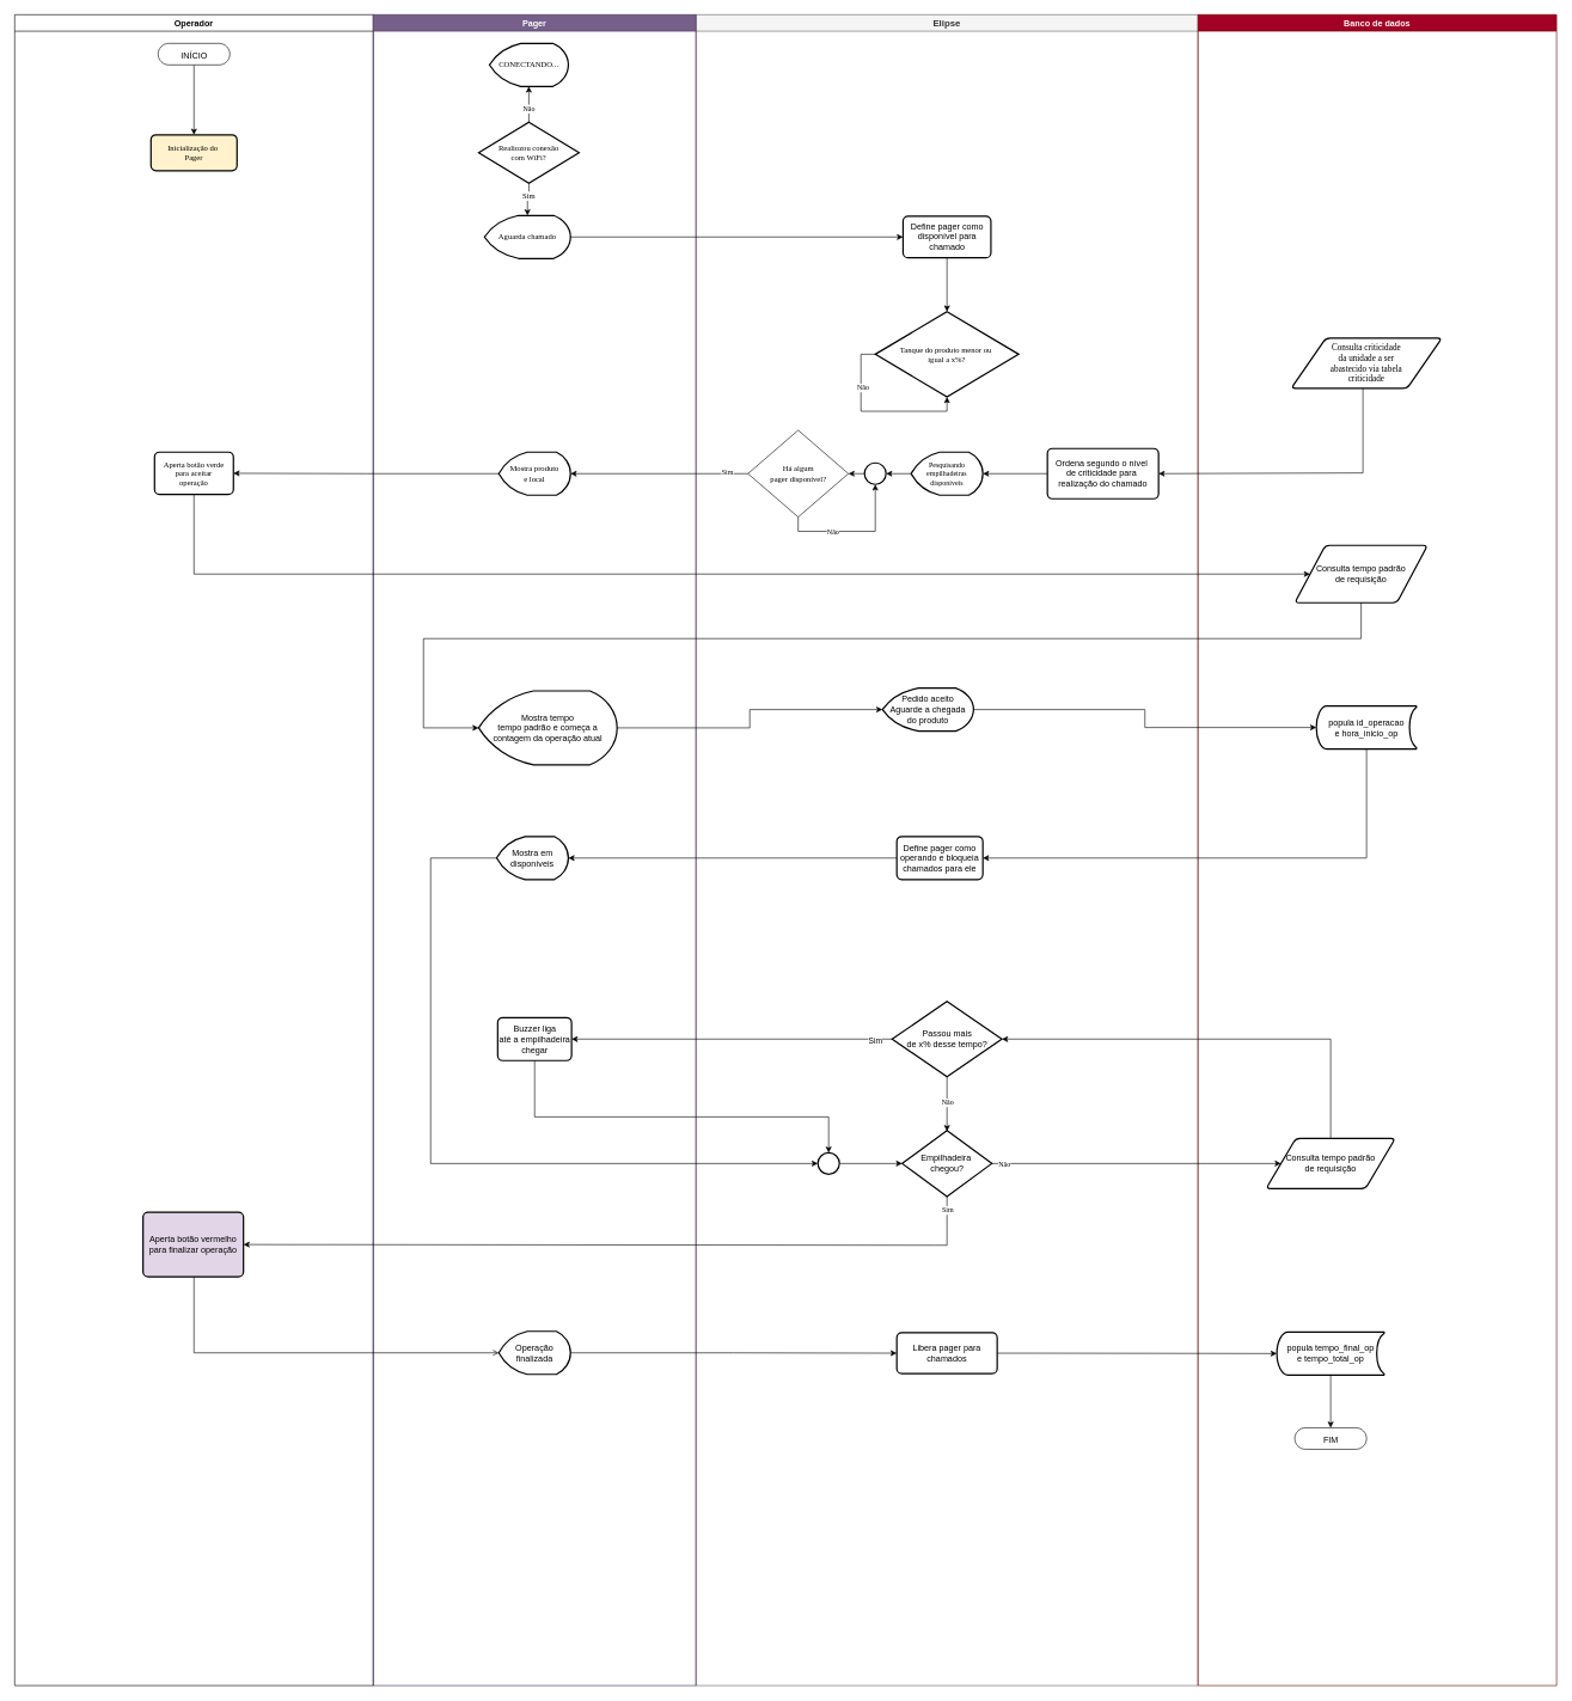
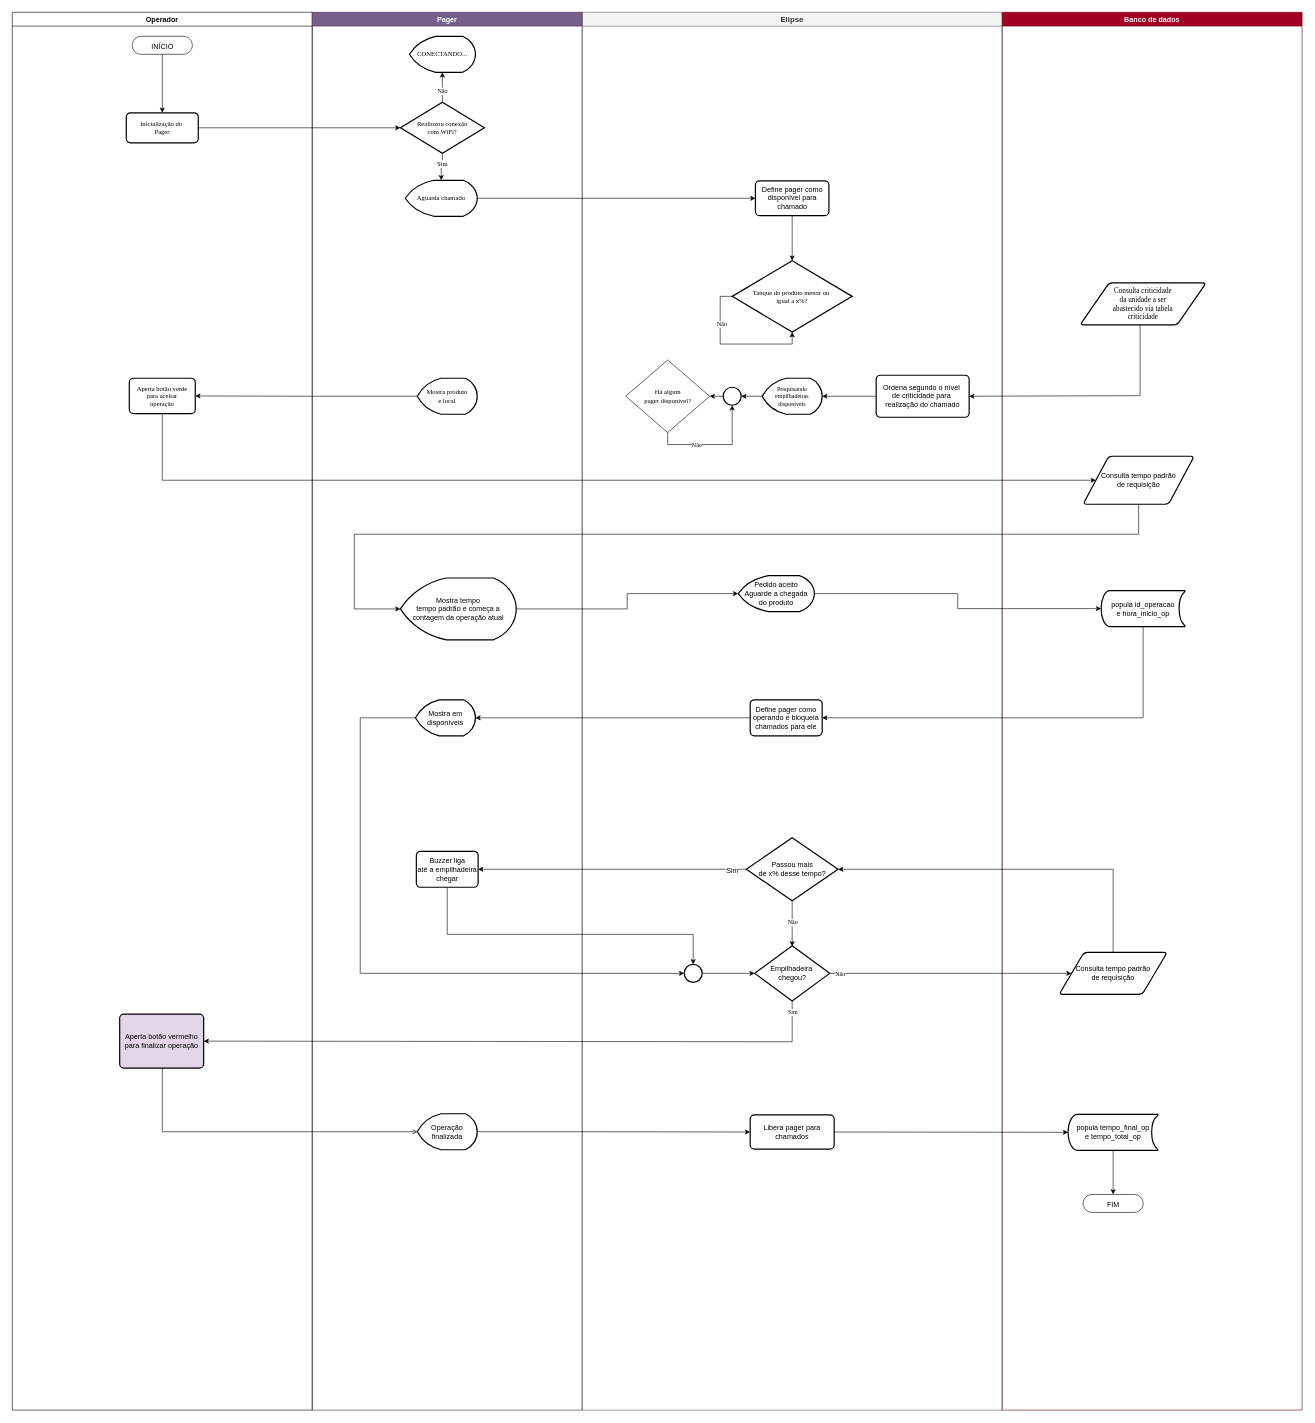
- <mxCell id="30" value="Inicialização do&amp;nbsp;&lt;br&gt;Pager" style="rounded=1;whiteSpace=wrap;html=1;absoluteArcSize=1;arcSize=14;strokeWidth=2;fontFamily=Verdana;fontSize=11;fillColor=#fff2cc;" parent="27" vertex="1"><mxGeometry x="190" y="167.5" width="120" height="50" as="geometry" /></mxCell>
+ <mxCell id="30" value="Inicialização do&amp;nbsp;&lt;br&gt;Pager" style="rounded=1;whiteSpace=wrap;html=1;absoluteArcSize=1;arcSize=14;strokeWidth=2;fontFamily=Verdana;fontSize=11;" parent="27" vertex="1"><mxGeometry x="190" y="167.5" width="120" height="50" as="geometry" /></mxCell>
+ <mxCell id="46" style="edgeStyle=orthogonalEdgeStyle;rounded=0;orthogonalLoop=1;jettySize=auto;html=1;entryX=0;entryY=0.5;entryDx=0;entryDy=0;entryPerimeter=0;fontFamily=Verdana;fontSize=11;" parent="1" source="30" target="36" edge="1"><mxGeometry relative="1" as="geometry" /></mxCell>
- <mxCell id="64" style="edgeStyle=orthogonalEdgeStyle;rounded=0;orthogonalLoop=1;jettySize=auto;html=1;exitX=0;exitY=0.5;exitDx=0;exitDy=0;entryX=1;entryY=0.5;entryDx=0;entryDy=0;entryPerimeter=0;fontFamily=Verdana;fontSize=10;" parent="1" source="16" target="39" edge="1"><mxGeometry relative="1" as="geometry" /></mxCell>
- <mxCell id="65" value="Sim" style="edgeLabel;html=1;align=center;verticalAlign=middle;resizable=0;points=[];fontSize=10;fontFamily=Verdana;" parent="64" vertex="1" connectable="0"><mxGeometry x="-0.763" y="-3" relative="1" as="geometry"><mxPoint as="offset" /></mxGeometry></mxCell>
